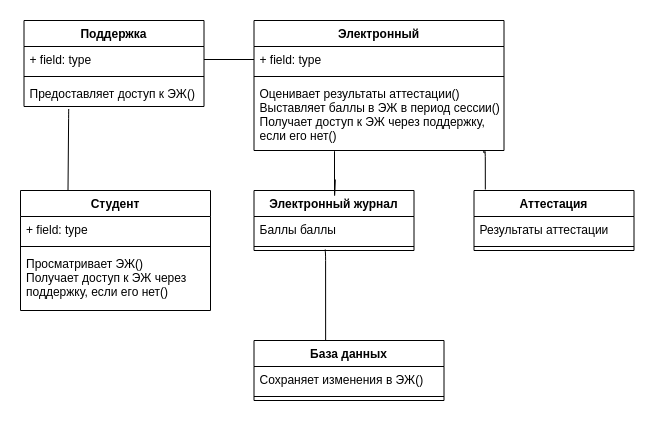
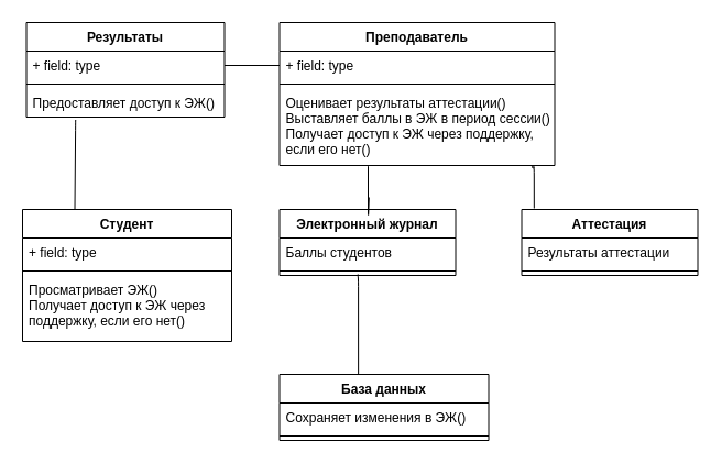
- <mxCell id="2" value="Поддержка" style="swimlane;fontStyle=1;align=center;verticalAlign=top;childLayout=stackLayout;horizontal=1;startSize=26;horizontalStack=0;resizeParent=1;resizeParentMax=0;resizeLast=0;collapsible=1;marginBottom=0;strokeWidth=1;" vertex="1" parent="1"><mxGeometry x="23.5" y="20" width="180" height="86" as="geometry" /></mxCell>
+ <mxCell id="2" value="Результаты" style="swimlane;fontStyle=1;align=center;verticalAlign=top;childLayout=stackLayout;horizontal=1;startSize=26;horizontalStack=0;resizeParent=1;resizeParentMax=0;resizeLast=0;collapsible=1;marginBottom=0;strokeWidth=1;" vertex="1" parent="1"><mxGeometry x="23.5" y="20" width="180" height="86" as="geometry" /></mxCell>
- <mxCell id="6" value="Электронный" style="swimlane;fontStyle=1;align=center;verticalAlign=top;childLayout=stackLayout;horizontal=1;startSize=26;horizontalStack=0;resizeParent=1;resizeParentMax=0;resizeLast=0;collapsible=1;marginBottom=0;strokeWidth=1;" vertex="1" parent="1"><mxGeometry x="253.5" y="20" width="250" height="130" as="geometry" /></mxCell>
+ <mxCell id="6" value="Преподаватель" style="swimlane;fontStyle=1;align=center;verticalAlign=top;childLayout=stackLayout;horizontal=1;startSize=26;horizontalStack=0;resizeParent=1;resizeParentMax=0;resizeLast=0;collapsible=1;marginBottom=0;strokeWidth=1;" vertex="1" parent="1"><mxGeometry x="253.5" y="20" width="250" height="130" as="geometry" /></mxCell>
- <mxCell id="15" value="Баллы баллы" style="text;strokeColor=none;fillColor=none;align=left;verticalAlign=top;spacingLeft=4;spacingRight=4;overflow=hidden;rotatable=0;points=[[0,0.5],[1,0.5]];portConstraint=eastwest;" vertex="1" parent="14"><mxGeometry y="26" width="160" height="26" as="geometry" /></mxCell>
+ <mxCell id="15" value="Баллы студентов" style="text;strokeColor=none;fillColor=none;align=left;verticalAlign=top;spacingLeft=4;spacingRight=4;overflow=hidden;rotatable=0;points=[[0,0.5],[1,0.5]];portConstraint=eastwest;" vertex="1" parent="14"><mxGeometry y="26" width="160" height="26" as="geometry" /></mxCell>
